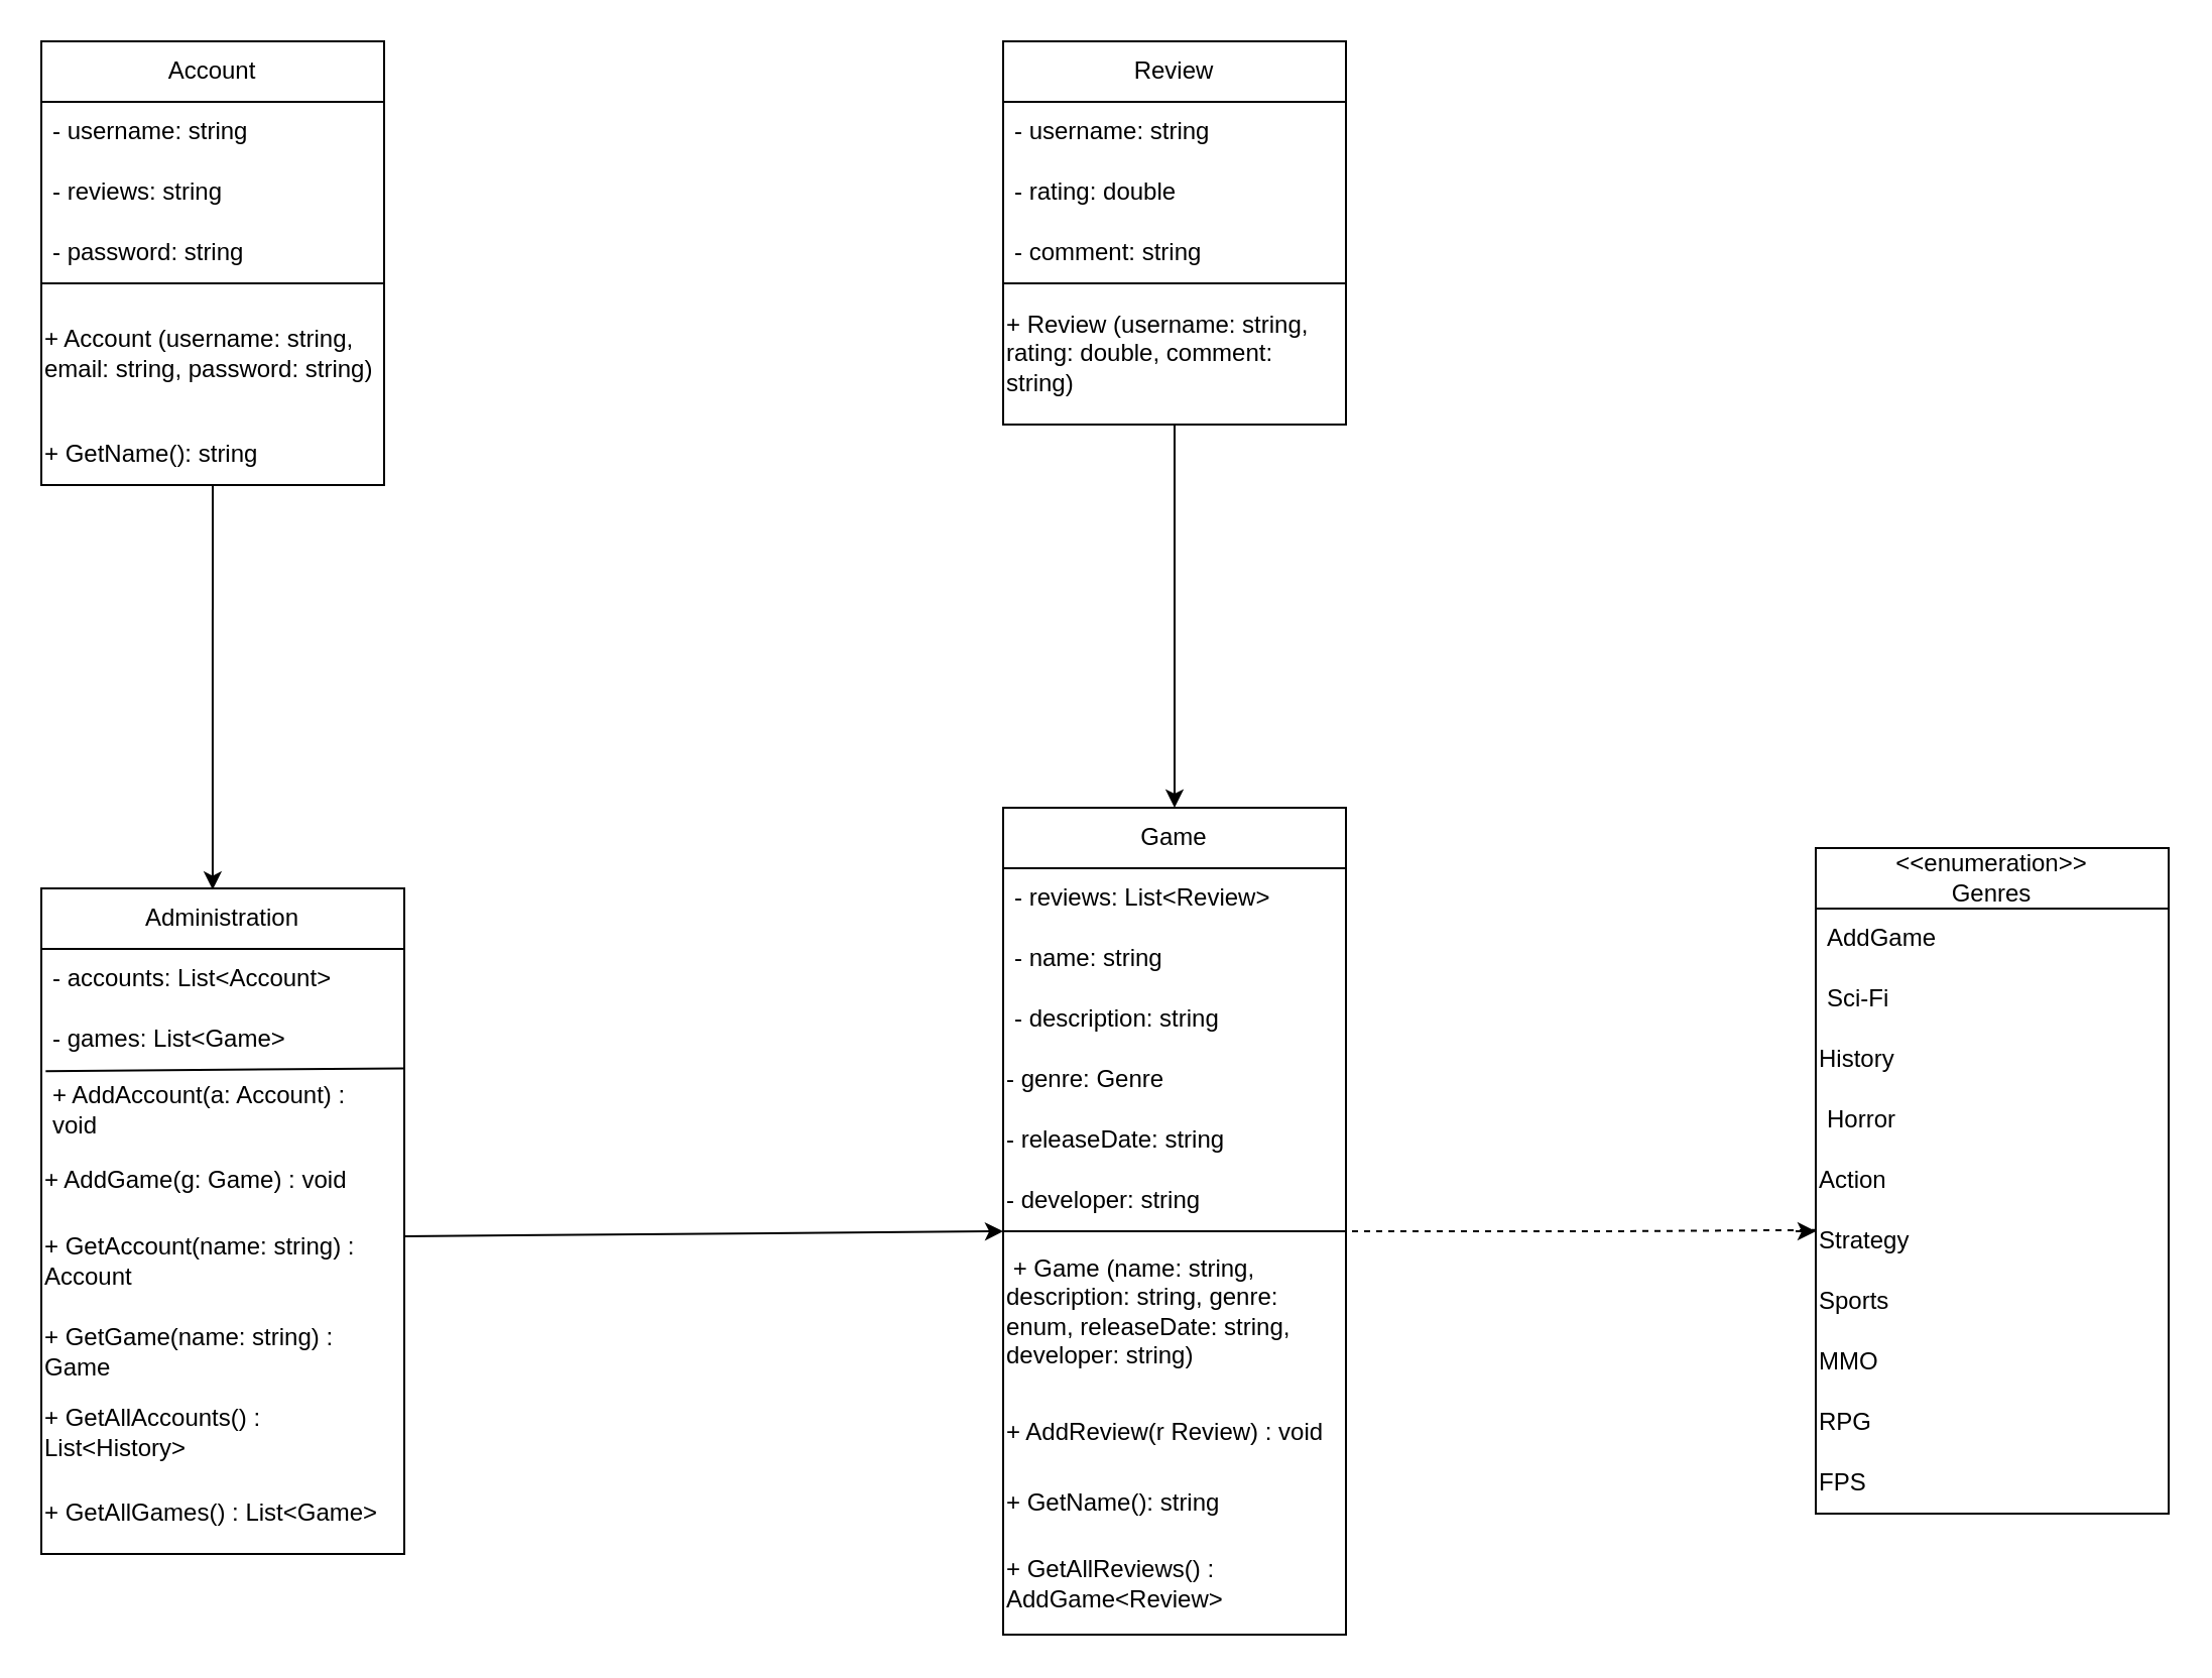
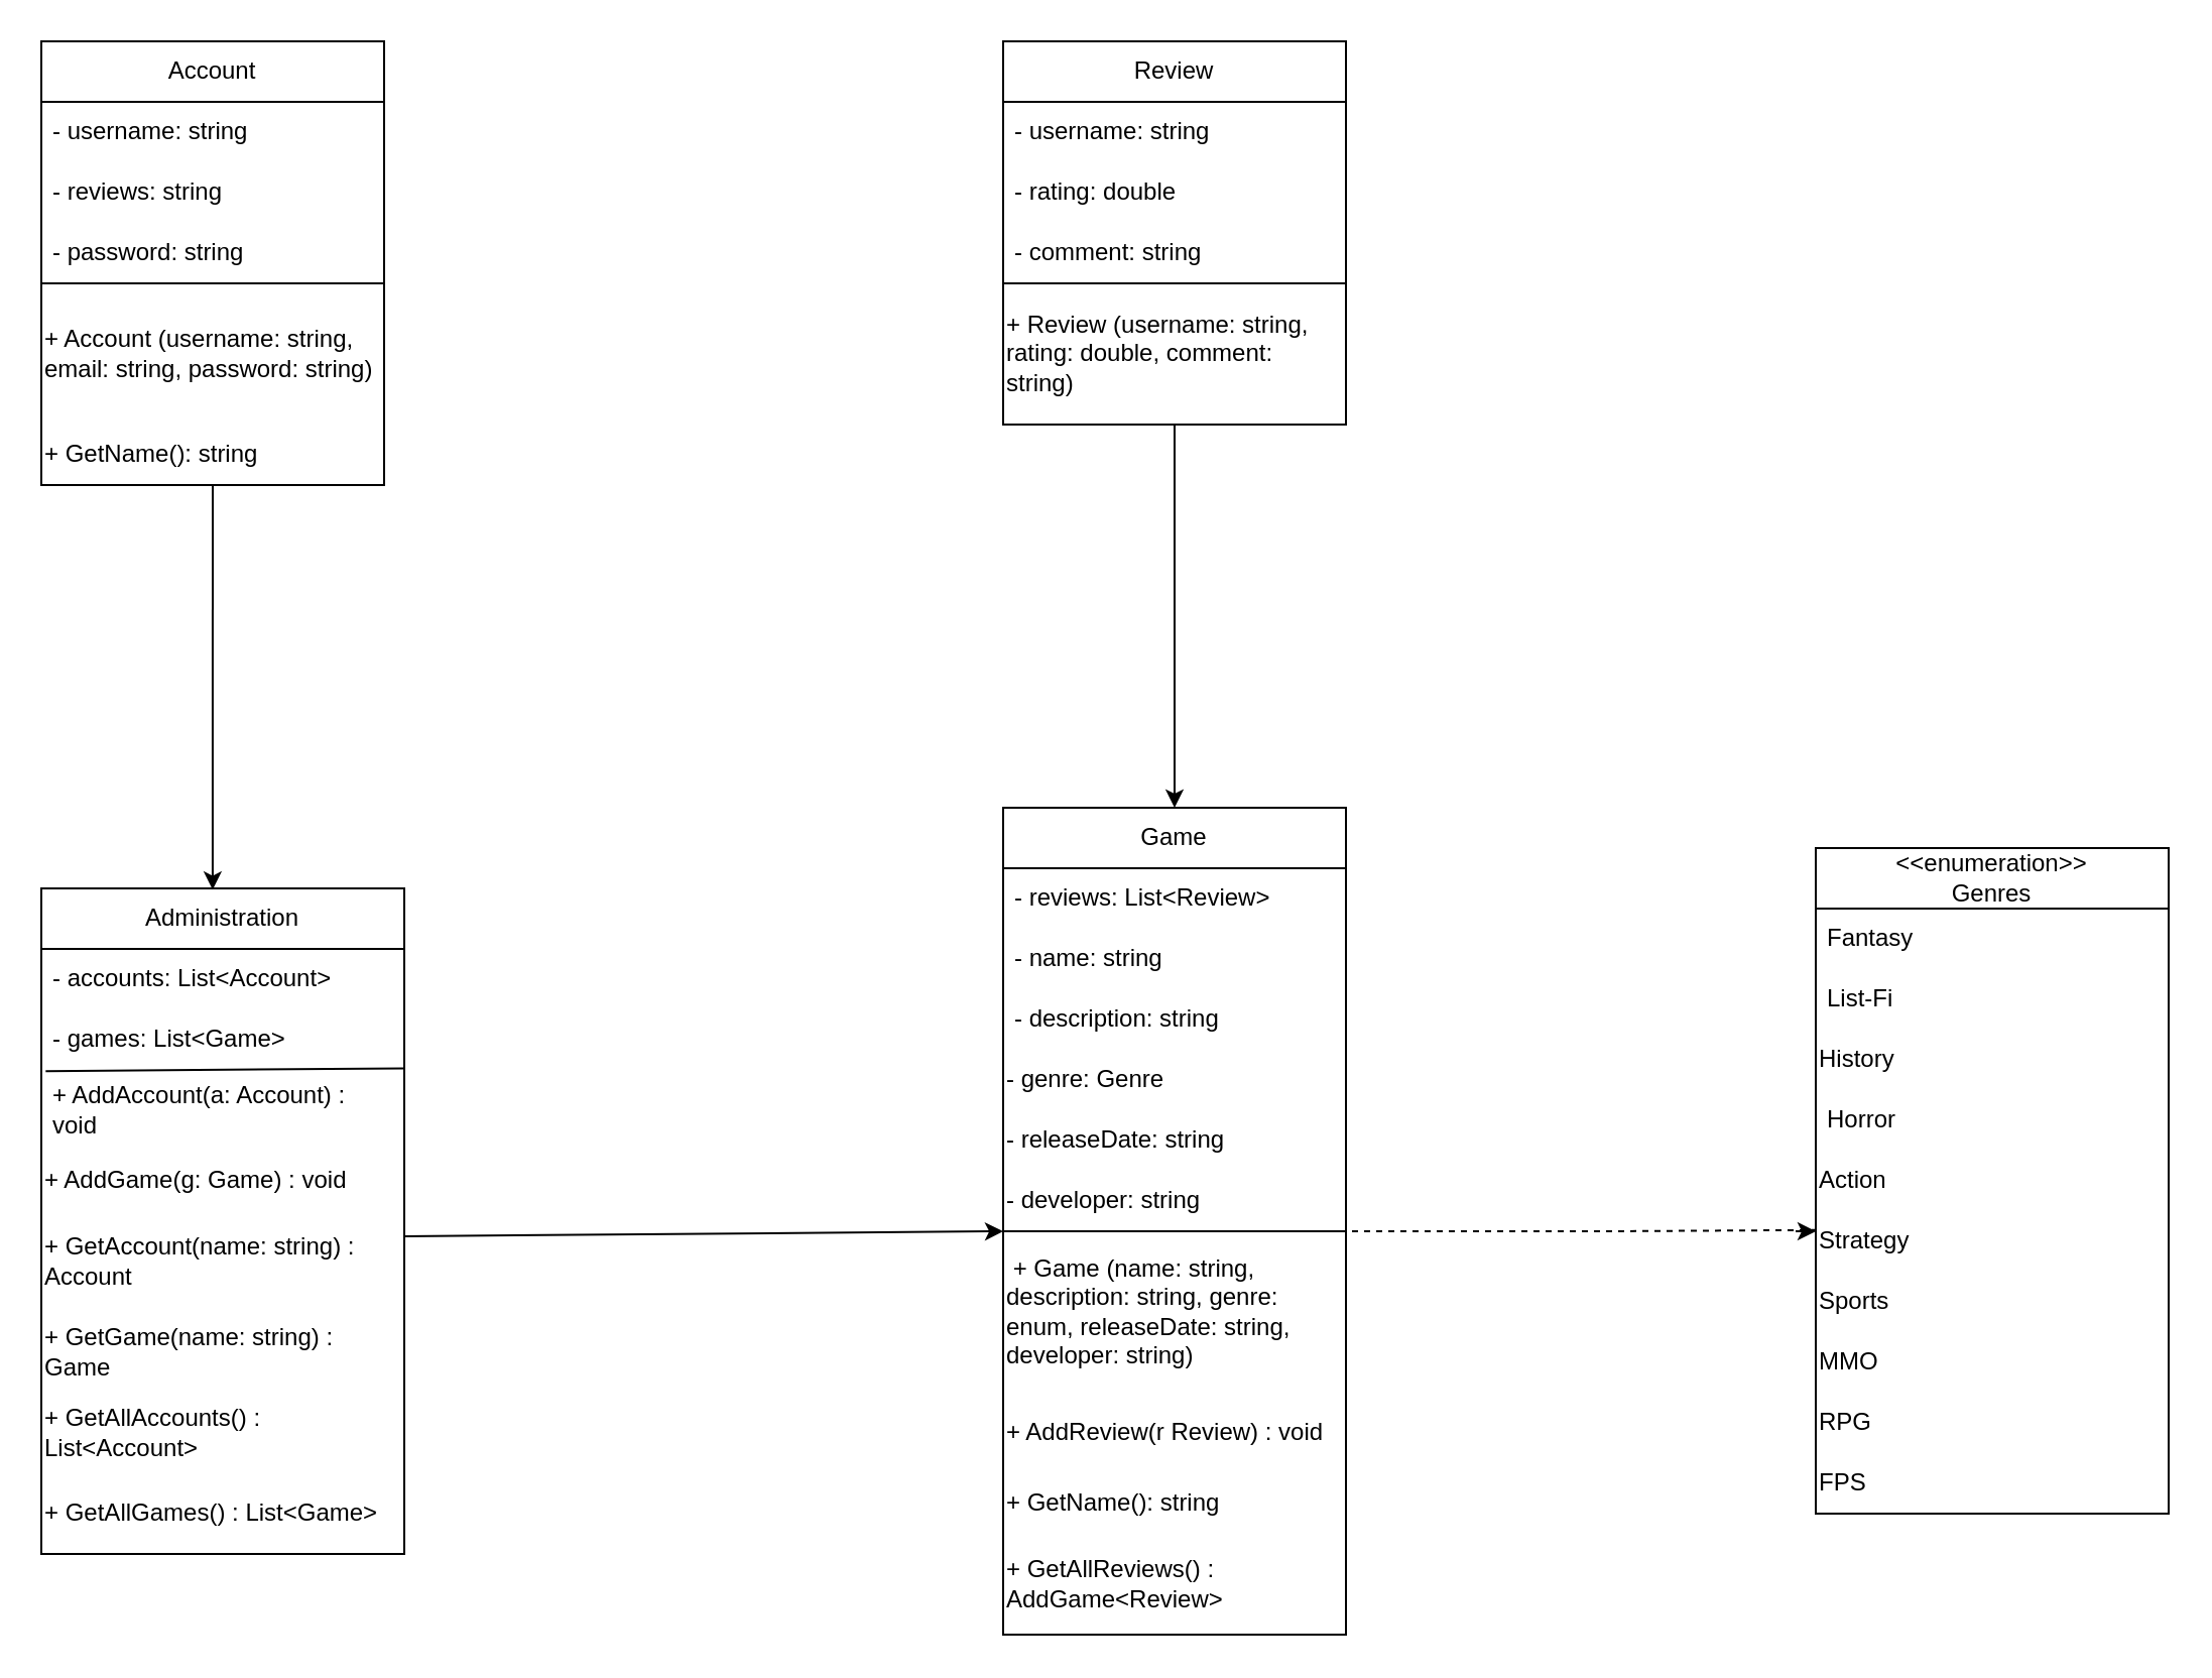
- <mxCell id="38" value="AddGame" style="text;strokeColor=none;fillColor=none;align=left;verticalAlign=middle;spacingLeft=4;spacingRight=4;overflow=hidden;points=[[0,0.5],[1,0.5]];portConstraint=eastwest;rotatable=0;whiteSpace=wrap;html=1;" parent="37" vertex="1"><mxGeometry y="30" width="175" height="30" as="geometry" /></mxCell>
+ <mxCell id="38" value="Fantasy" style="text;strokeColor=none;fillColor=none;align=left;verticalAlign=middle;spacingLeft=4;spacingRight=4;overflow=hidden;points=[[0,0.5],[1,0.5]];portConstraint=eastwest;rotatable=0;whiteSpace=wrap;html=1;" parent="37" vertex="1"><mxGeometry y="30" width="175" height="30" as="geometry" /></mxCell>
- <mxCell id="39" value="Sci-Fi" style="text;strokeColor=none;fillColor=none;align=left;verticalAlign=middle;spacingLeft=4;spacingRight=4;overflow=hidden;points=[[0,0.5],[1,0.5]];portConstraint=eastwest;rotatable=0;whiteSpace=wrap;html=1;" parent="37" vertex="1"><mxGeometry y="60" width="175" height="30" as="geometry" /></mxCell>
+ <mxCell id="39" value="List-Fi" style="text;strokeColor=none;fillColor=none;align=left;verticalAlign=middle;spacingLeft=4;spacingRight=4;overflow=hidden;points=[[0,0.5],[1,0.5]];portConstraint=eastwest;rotatable=0;whiteSpace=wrap;html=1;" parent="37" vertex="1"><mxGeometry y="60" width="175" height="30" as="geometry" /></mxCell>
- <mxCell id="10" value="+ GetAllAccounts() : List&amp;lt;History&amp;gt;" style="text;html=1;strokeColor=none;fillColor=none;align=left;verticalAlign=middle;whiteSpace=wrap;rounded=0;" parent="2" vertex="1"><mxGeometry y="250" width="180" height="40" as="geometry" /></mxCell>
+ <mxCell id="10" value="+ GetAllAccounts() : List&amp;lt;Account&amp;gt;" style="text;html=1;strokeColor=none;fillColor=none;align=left;verticalAlign=middle;whiteSpace=wrap;rounded=0;" parent="2" vertex="1"><mxGeometry y="250" width="180" height="40" as="geometry" /></mxCell>
